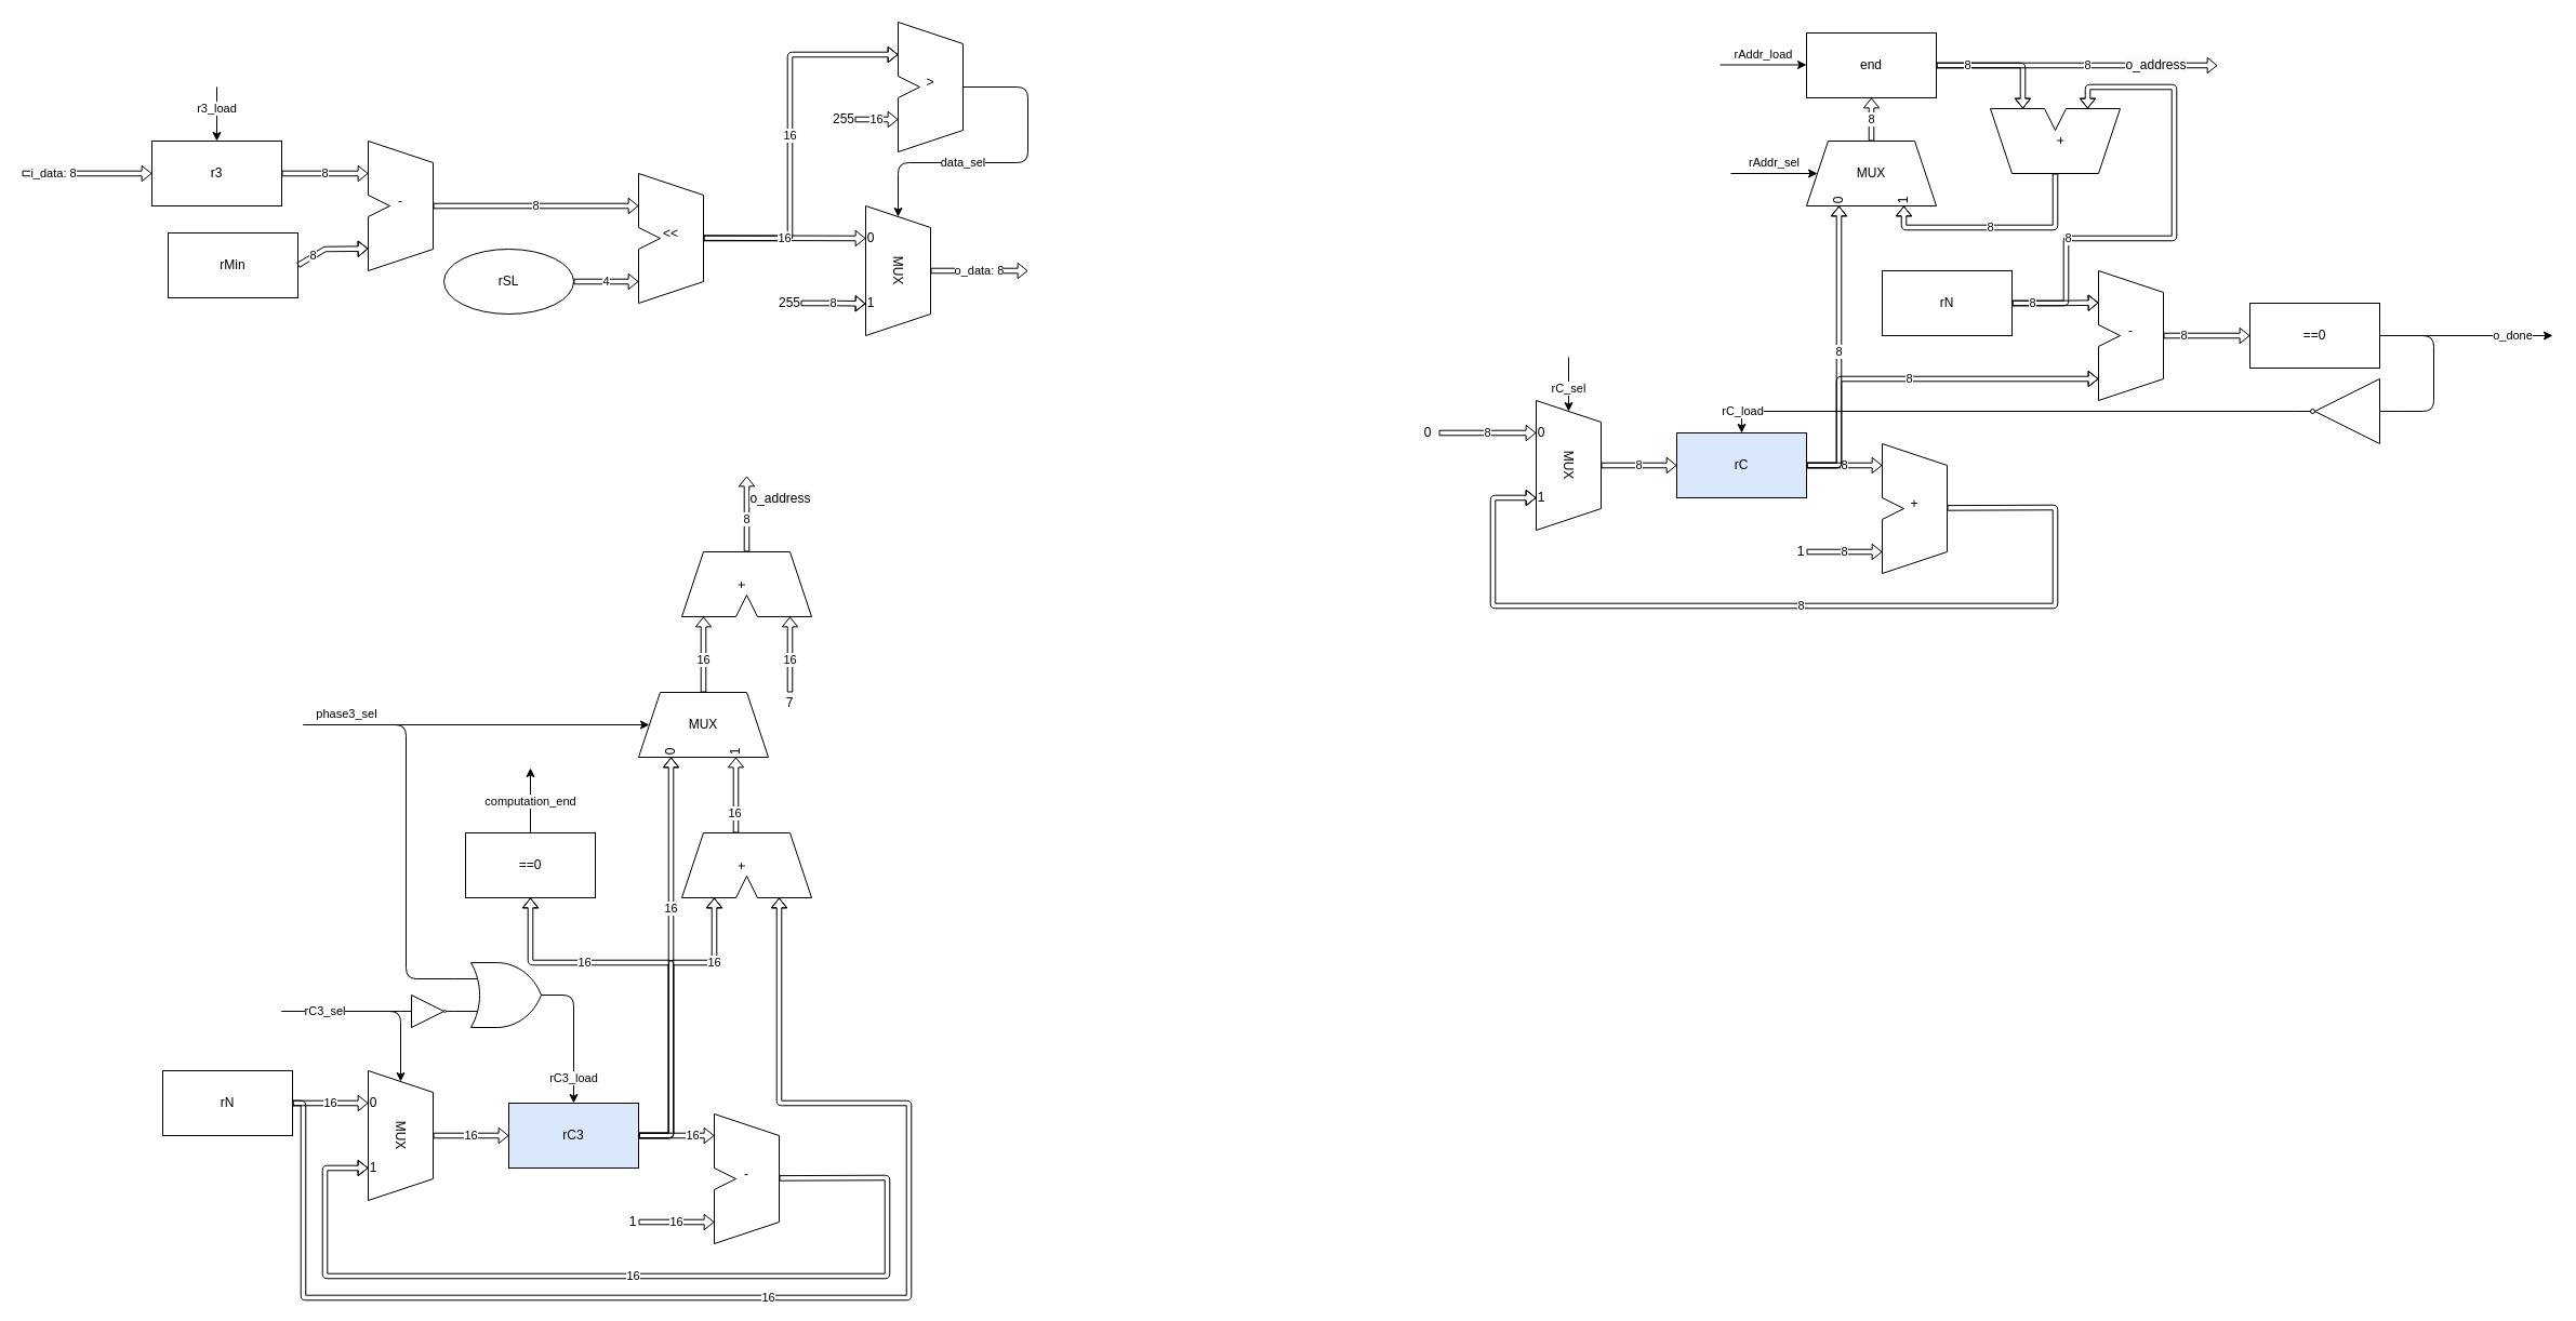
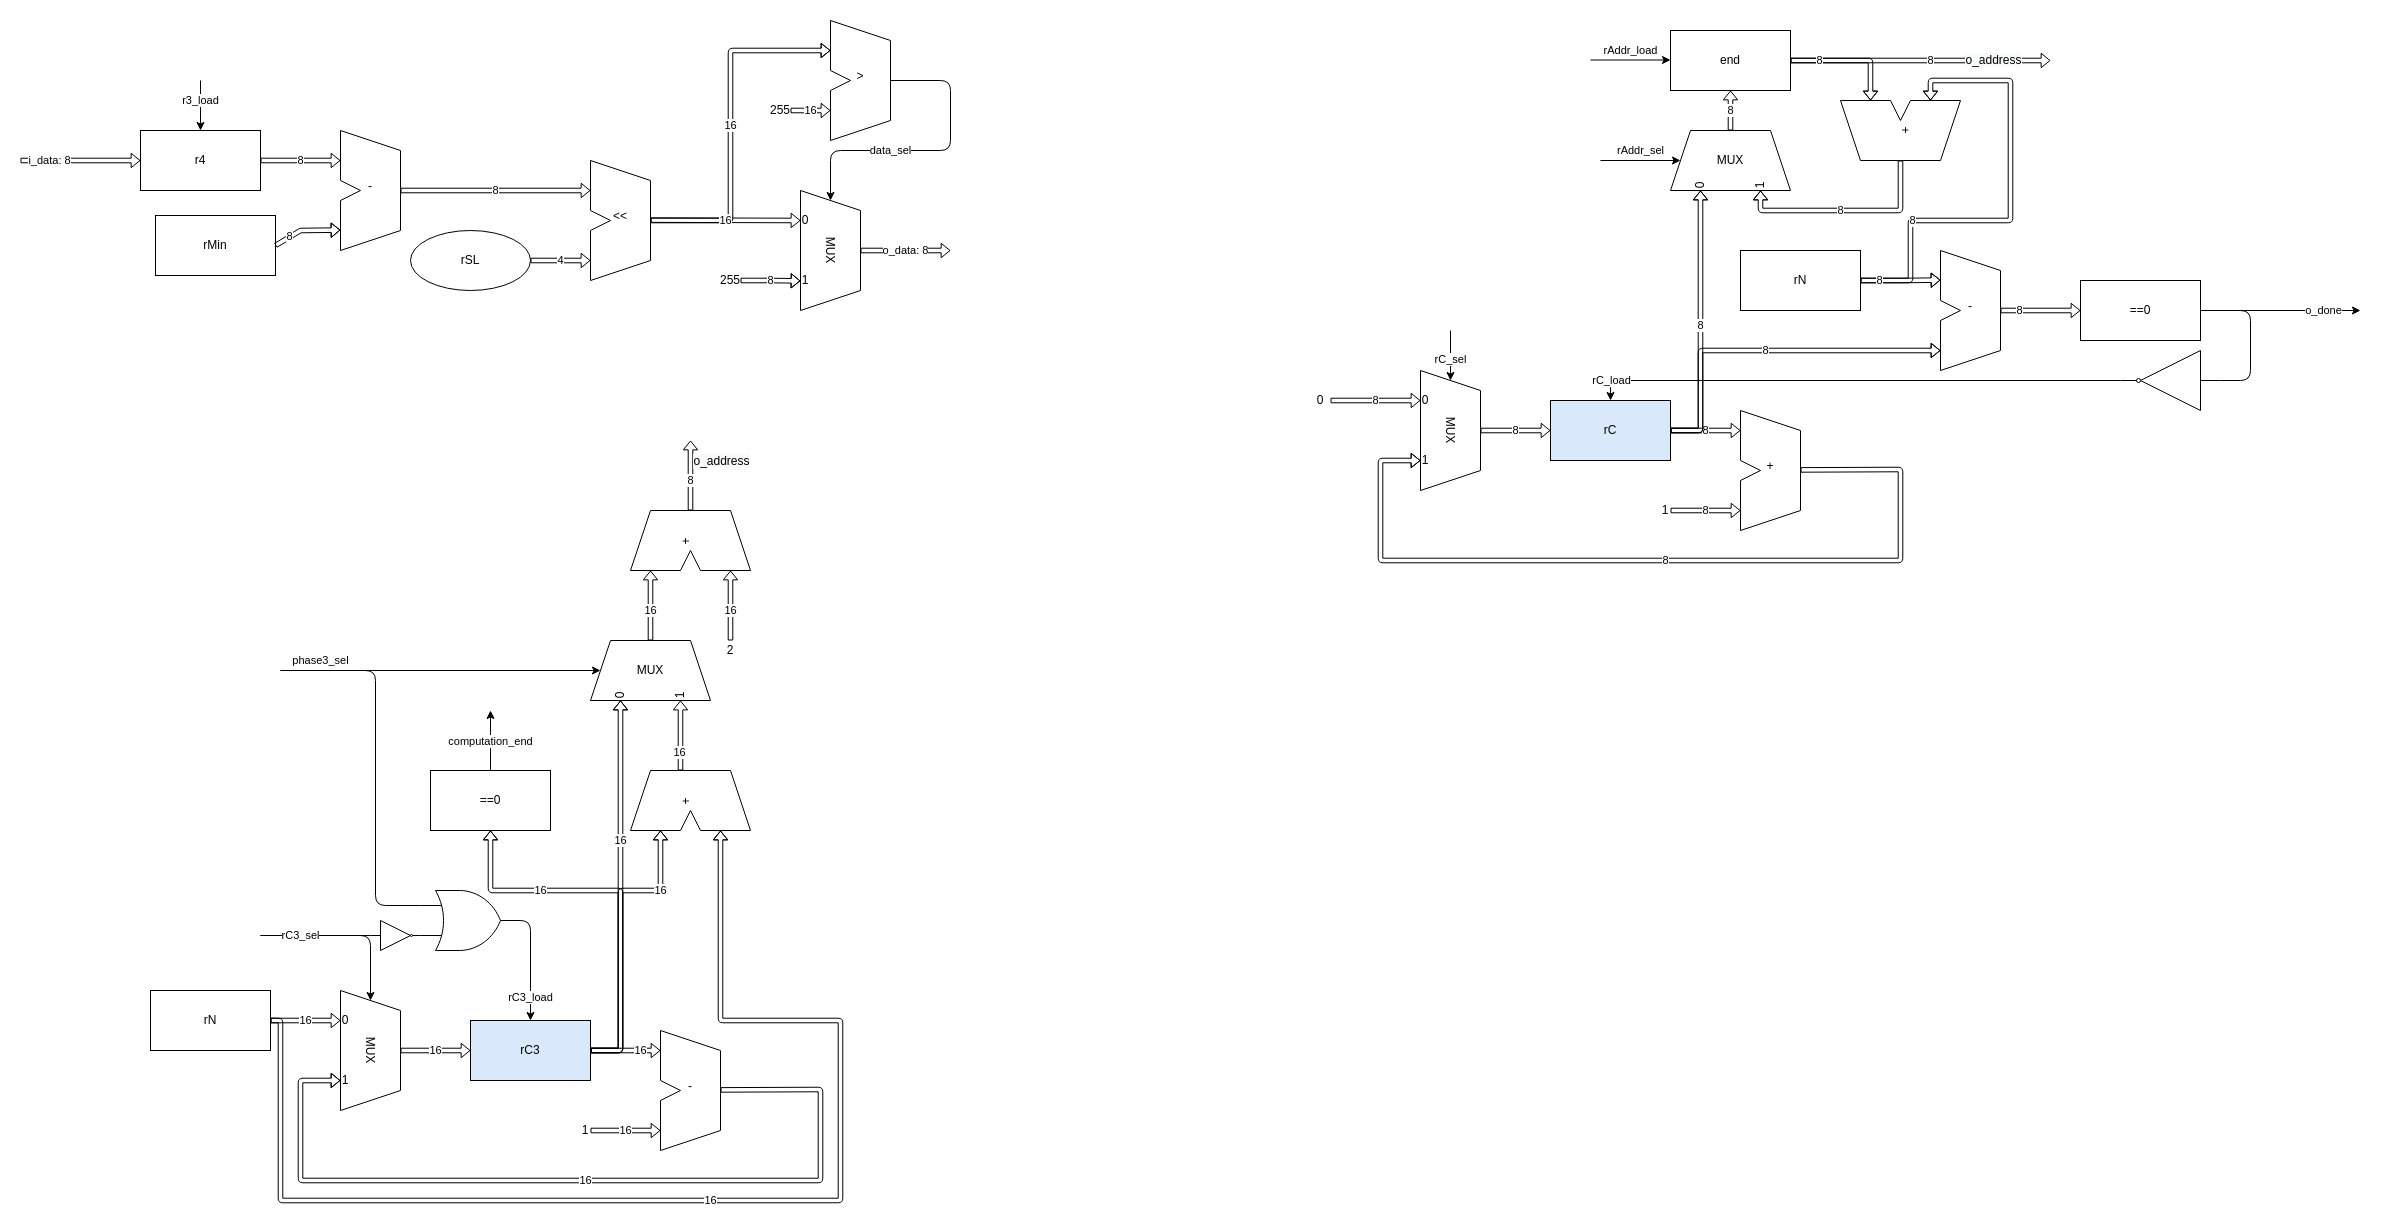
- <mxCell id="81" value="r3" style="rounded=0;whiteSpace=wrap;html=1;fillColor=#FFFFFF;" parent="1" vertex="1"><mxGeometry x="140" y="130" width="120" height="60" as="geometry" /></mxCell>
+ <mxCell id="81" value="r4" style="rounded=0;whiteSpace=wrap;html=1;fillColor=#FFFFFF;" parent="1" vertex="1"><mxGeometry x="140" y="130" width="120" height="60" as="geometry" /></mxCell>
- <mxCell id="156" value="7" style="text;html=1;strokeColor=none;fillColor=none;align=center;verticalAlign=middle;whiteSpace=wrap;rounded=0;" parent="1" vertex="1"><mxGeometry x="710" y="640" width="40" height="20" as="geometry" /></mxCell>
+ <mxCell id="156" value="2" style="text;html=1;strokeColor=none;fillColor=none;align=center;verticalAlign=middle;whiteSpace=wrap;rounded=0;" parent="1" vertex="1"><mxGeometry x="710" y="640" width="40" height="20" as="geometry" /></mxCell>
